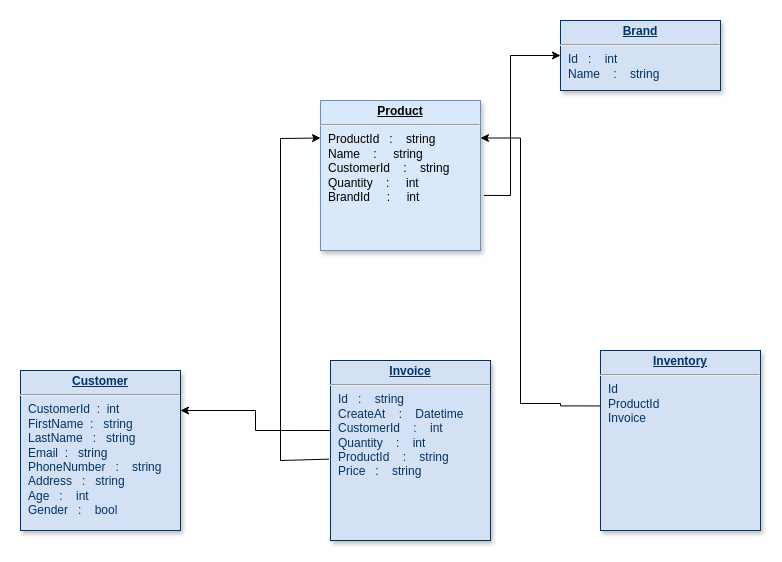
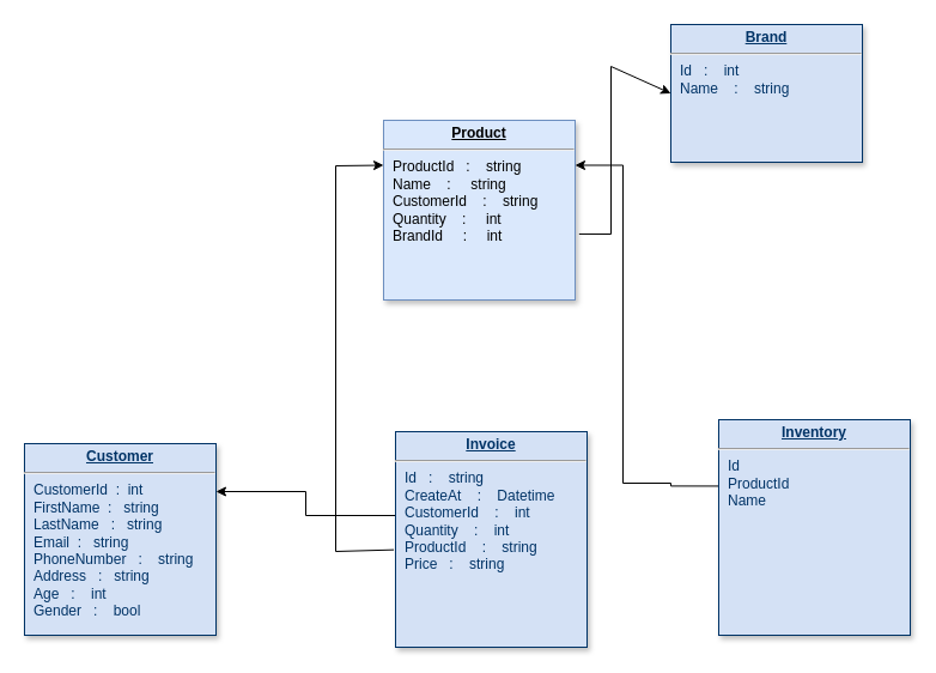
- <mxCell id="9" value="&lt;p style=&quot;margin: 0px; margin-top: 4px; text-align: center; text-decoration: underline;&quot;&gt;&lt;b&gt;Brand&lt;/b&gt;&lt;/p&gt;&lt;hr&gt;&lt;p style=&quot;margin: 0px; margin-left: 8px;&quot;&gt;Id&amp;nbsp; &amp;nbsp;:&amp;nbsp; &amp;nbsp; int&lt;/p&gt;&lt;p style=&quot;margin: 0px; margin-left: 8px;&quot;&gt;Name&amp;nbsp; &amp;nbsp; :&amp;nbsp; &amp;nbsp; string&lt;/p&gt;&lt;p style=&quot;margin: 0px; margin-left: 8px;&quot;&gt;&lt;br&gt;&lt;/p&gt;" style="verticalAlign=top;align=left;overflow=fill;fontSize=12;fontFamily=Helvetica;html=1;strokeColor=#003366;shadow=1;fillColor=#D4E1F5;fontColor=#003366" vertex="1" parent="1"><mxGeometry x="560" y="20" width="160" height="70" as="geometry" /></mxCell>
+ <mxCell id="9" value="&lt;p style=&quot;margin: 0px; margin-top: 4px; text-align: center; text-decoration: underline;&quot;&gt;&lt;b&gt;Brand&lt;/b&gt;&lt;/p&gt;&lt;hr&gt;&lt;p style=&quot;margin: 0px; margin-left: 8px;&quot;&gt;Id&amp;nbsp; &amp;nbsp;:&amp;nbsp; &amp;nbsp; int&lt;/p&gt;&lt;p style=&quot;margin: 0px; margin-left: 8px;&quot;&gt;Name&amp;nbsp; &amp;nbsp; :&amp;nbsp; &amp;nbsp; string&lt;/p&gt;&lt;p style=&quot;margin: 0px; margin-left: 8px;&quot;&gt;&lt;br&gt;&lt;/p&gt;" style="verticalAlign=top;align=left;overflow=fill;fontSize=12;fontFamily=Helvetica;html=1;strokeColor=#003366;shadow=1;fillColor=#D4E1F5;fontColor=#003366" vertex="1" parent="1"><mxGeometry x="560" y="20" width="160" height="115" as="geometry" /></mxCell>
- <mxCell id="8" value="&lt;p style=&quot;margin: 0px; margin-top: 4px; text-align: center; text-decoration: underline;&quot;&gt;&lt;b&gt;Inventory&lt;/b&gt;&lt;/p&gt;&lt;hr&gt;&lt;p style=&quot;margin: 0px; margin-left: 8px;&quot;&gt;Id&lt;/p&gt;&lt;p style=&quot;margin: 0px; margin-left: 8px;&quot;&gt;ProductId&lt;/p&gt;&lt;p style=&quot;margin: 0px; margin-left: 8px;&quot;&gt;Invoice&lt;/p&gt;" style="verticalAlign=top;align=left;overflow=fill;fontSize=12;fontFamily=Helvetica;html=1;strokeColor=#003366;shadow=1;fillColor=#D4E1F5;fontColor=#003366" vertex="1" parent="1"><mxGeometry x="600" y="350" width="160.0" height="180" as="geometry" /></mxCell>
+ <mxCell id="8" value="&lt;p style=&quot;margin: 0px; margin-top: 4px; text-align: center; text-decoration: underline;&quot;&gt;&lt;b&gt;Inventory&lt;/b&gt;&lt;/p&gt;&lt;hr&gt;&lt;p style=&quot;margin: 0px; margin-left: 8px;&quot;&gt;Id&lt;/p&gt;&lt;p style=&quot;margin: 0px; margin-left: 8px;&quot;&gt;ProductId&lt;/p&gt;&lt;p style=&quot;margin: 0px; margin-left: 8px;&quot;&gt;Name&lt;/p&gt;" style="verticalAlign=top;align=left;overflow=fill;fontSize=12;fontFamily=Helvetica;html=1;strokeColor=#003366;shadow=1;fillColor=#D4E1F5;fontColor=#003366" vertex="1" parent="1"><mxGeometry x="600" y="350" width="160.0" height="180" as="geometry" /></mxCell>
